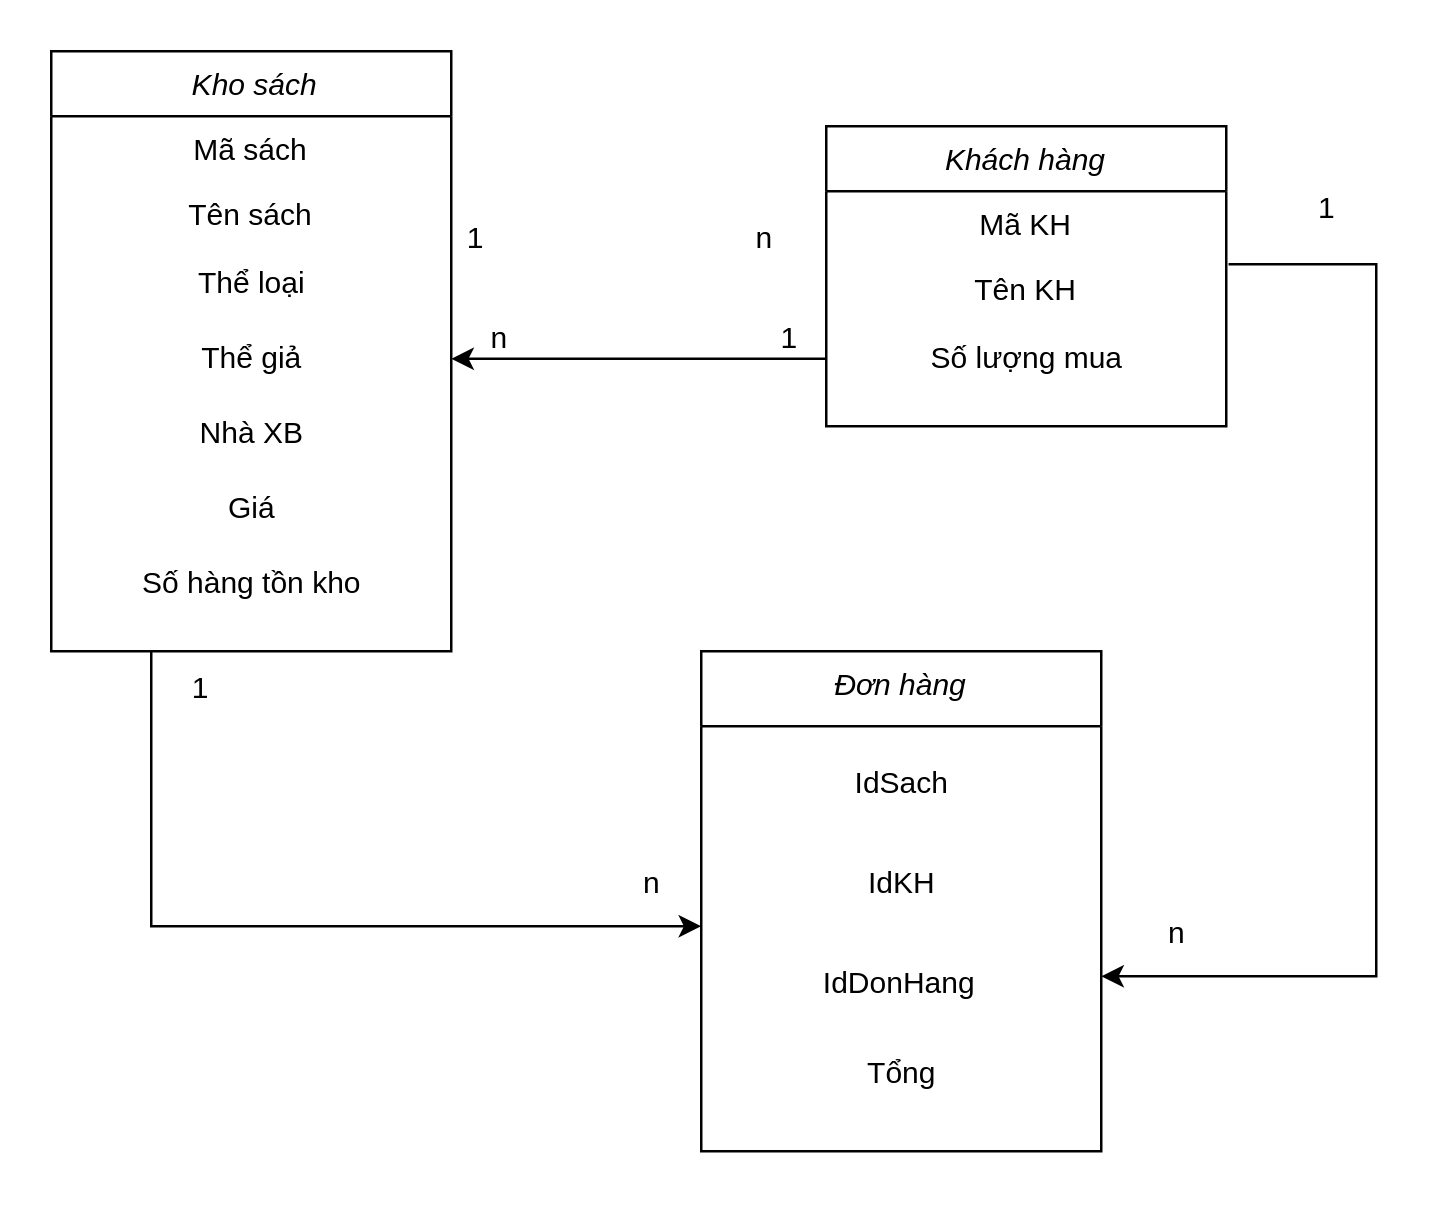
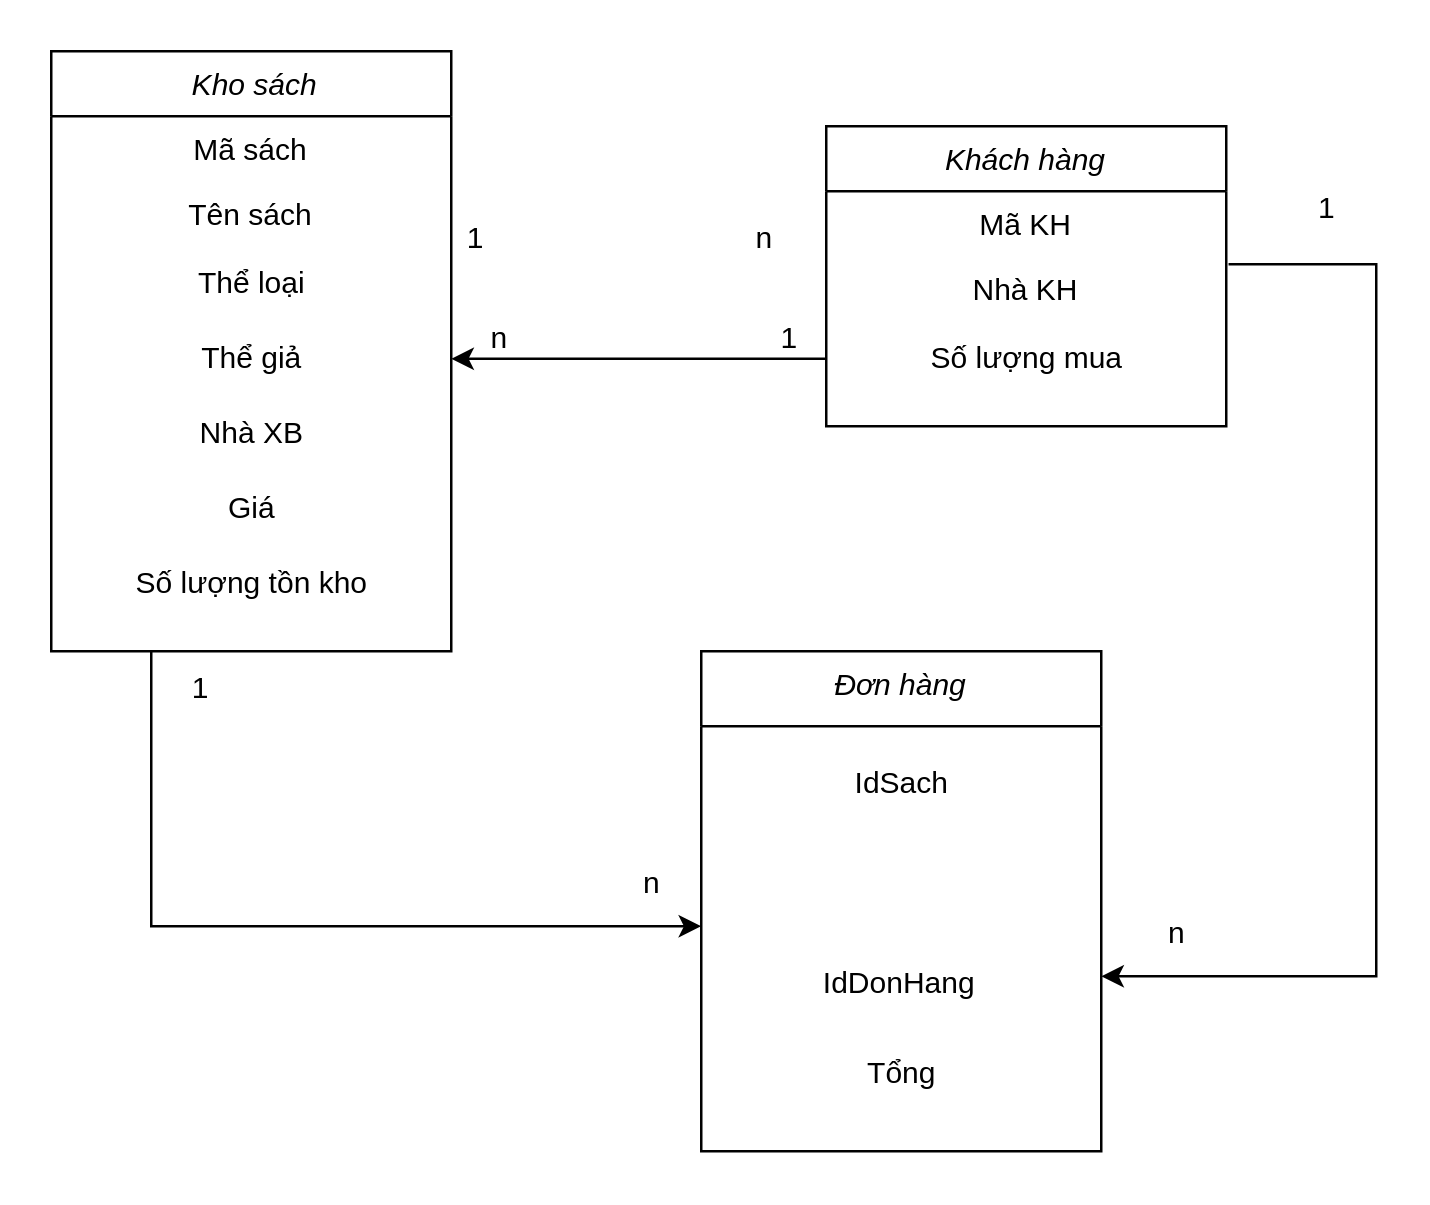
- <mxCell id="14" value="Tên KH" style="text;align=center;verticalAlign=top;spacingLeft=4;spacingRight=4;overflow=hidden;rotatable=0;points=[[0,0.5],[1,0.5]];portConstraint=eastwest;rounded=0;shadow=0;html=0;" vertex="1" parent="12"><mxGeometry y="52" width="160" height="26" as="geometry" /></mxCell>
+ <mxCell id="14" value="Nhà KH" style="text;align=center;verticalAlign=top;spacingLeft=4;spacingRight=4;overflow=hidden;rotatable=0;points=[[0,0.5],[1,0.5]];portConstraint=eastwest;rounded=0;shadow=0;html=0;" vertex="1" parent="12"><mxGeometry y="52" width="160" height="26" as="geometry" /></mxCell>
- <mxCell id="10" value="Số hàng tồn kho" style="text;html=1;align=center;verticalAlign=middle;resizable=0;points=[];autosize=1;strokeColor=none;fillColor=none;" vertex="1" parent="3"><mxGeometry y="198" width="160" height="30" as="geometry" /></mxCell>
+ <mxCell id="10" value="Số lượng tồn kho" style="text;html=1;align=center;verticalAlign=middle;resizable=0;points=[];autosize=1;strokeColor=none;fillColor=none;" vertex="1" parent="3"><mxGeometry y="198" width="160" height="30" as="geometry" /></mxCell>
- <mxCell id="27" value="IdKH" style="text;html=1;align=center;verticalAlign=middle;resizable=0;points=[];autosize=1;strokeColor=none;fillColor=none;" vertex="1" parent="1"><mxGeometry x="335" y="338" width="50" height="30" as="geometry" /></mxCell>
